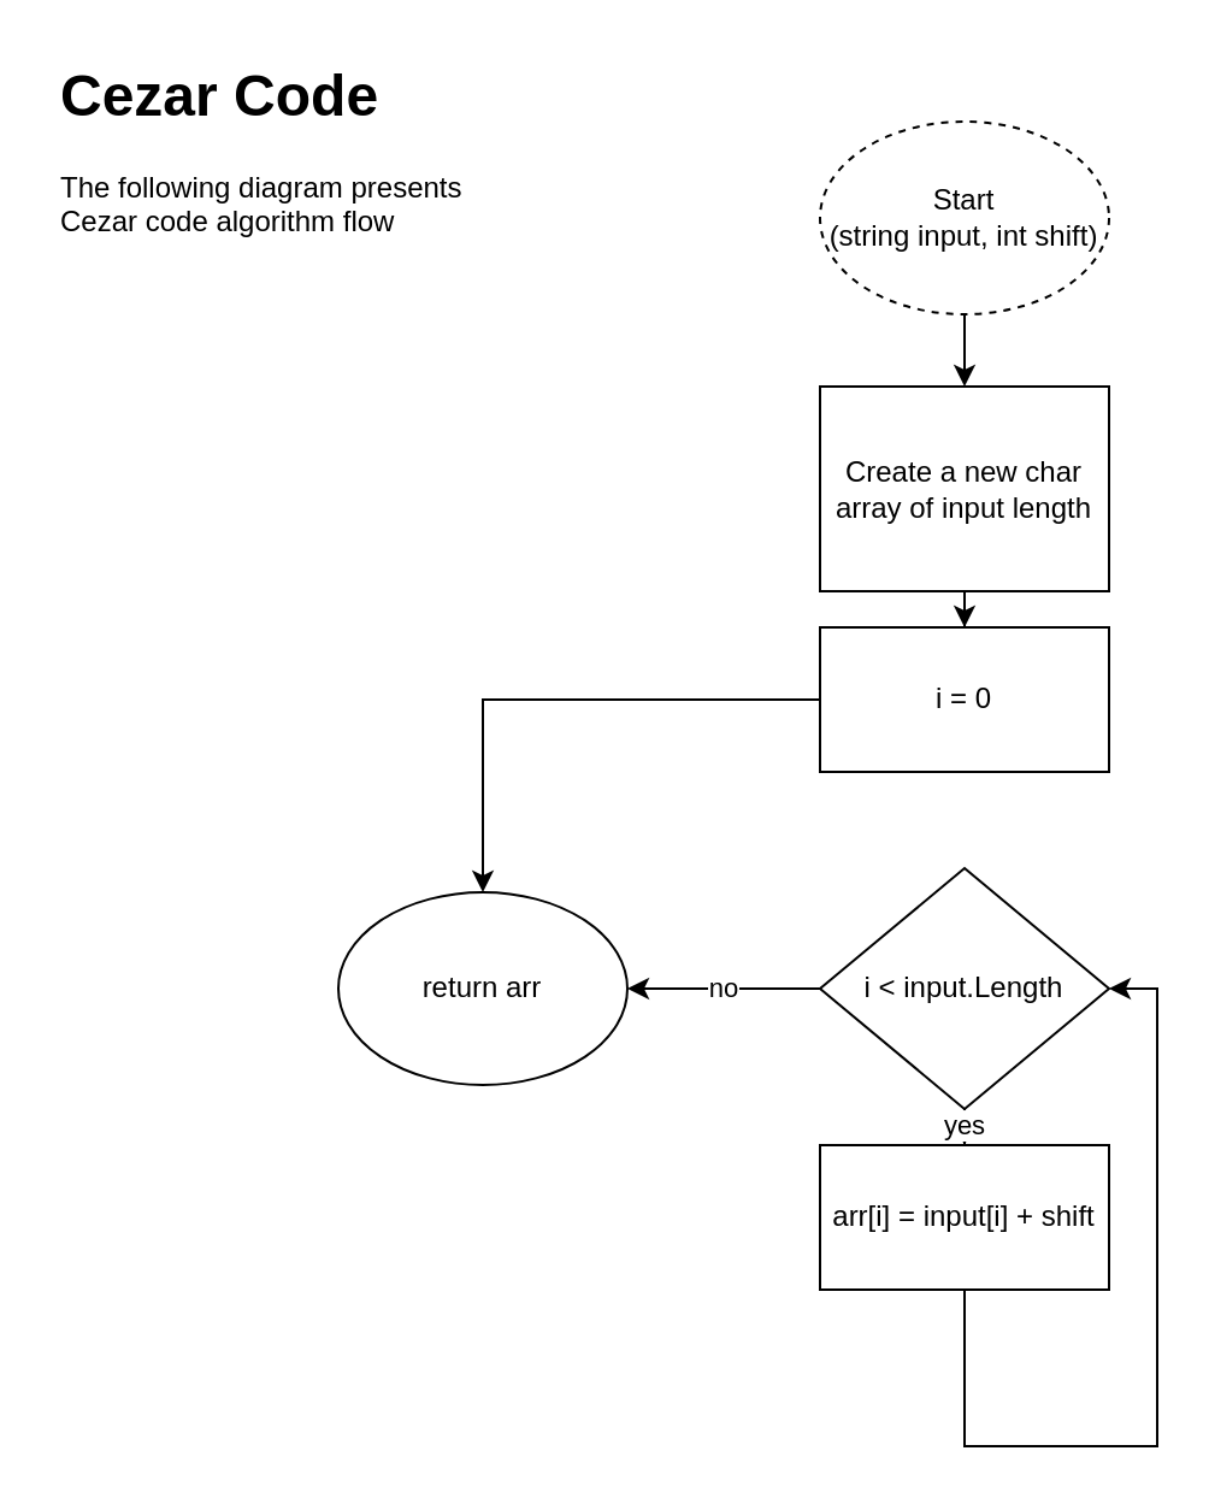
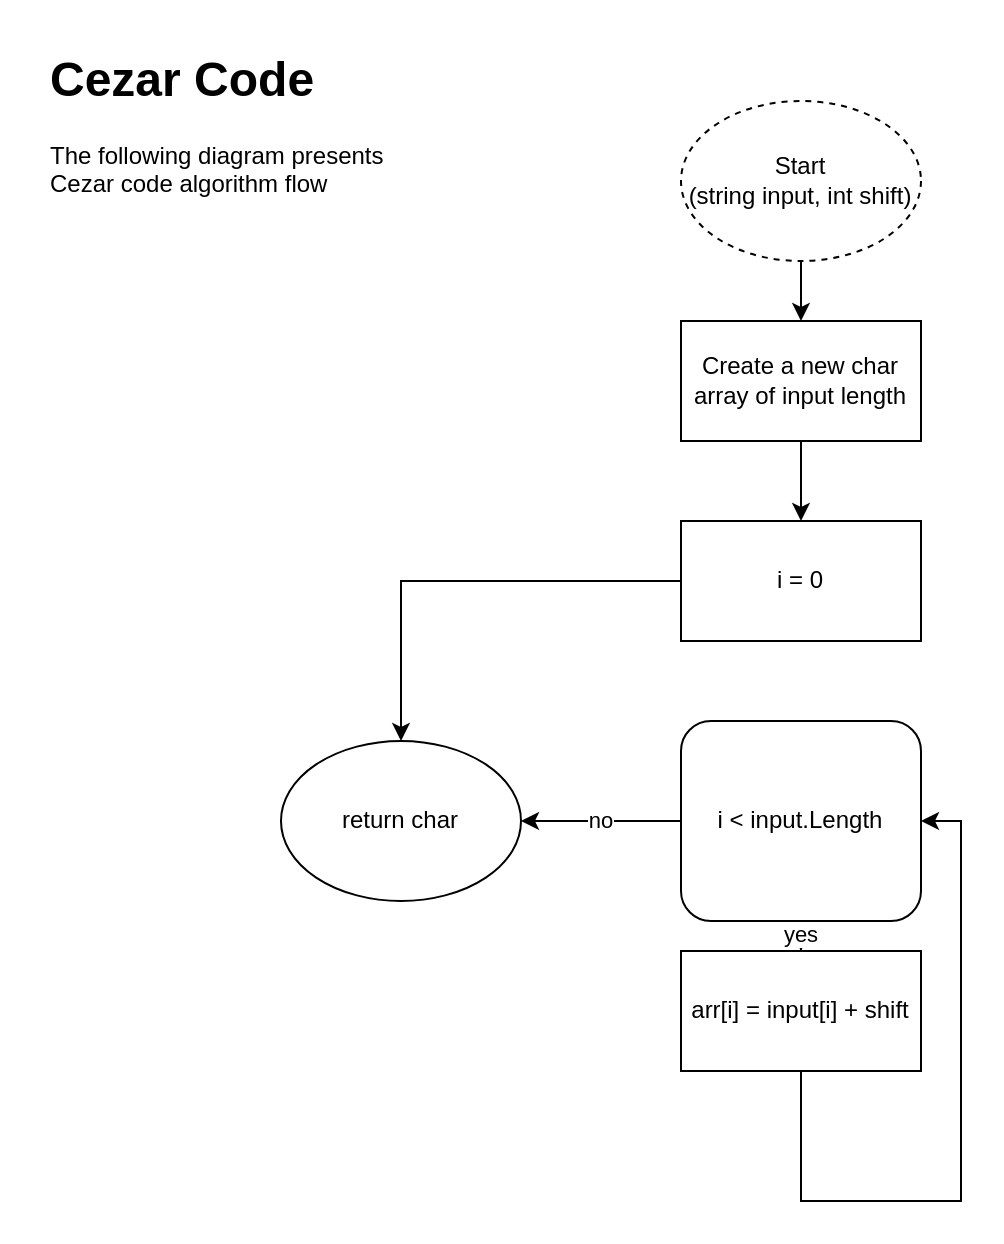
- <mxCell id="6" value="Create a new char array of input length" style="rounded=0;whiteSpace=wrap;html=1;" vertex="1" parent="1"><mxGeometry x="340" y="160" width="120" height="85" as="geometry" /></mxCell>
+ <mxCell id="6" value="Create a new char array of input length" style="rounded=0;whiteSpace=wrap;html=1;" vertex="1" parent="1"><mxGeometry x="340" y="160" width="120" height="60" as="geometry" /></mxCell>
- <mxCell id="14" value="return arr" style="ellipse;whiteSpace=wrap;html=1;" vertex="1" parent="1"><mxGeometry x="140" y="370" width="120" height="80" as="geometry" /></mxCell>
+ <mxCell id="14" value="return char" style="ellipse;whiteSpace=wrap;html=1;" vertex="1" parent="1"><mxGeometry x="140" y="370" width="120" height="80" as="geometry" /></mxCell>
- <mxCell id="11" value="i &amp;lt; input.Length" style="rhombus;whiteSpace=wrap;html=1;" vertex="1" parent="1"><mxGeometry x="340" y="360" width="120" height="100" as="geometry" /></mxCell>
+ <mxCell id="11" value="i &amp;lt; input.Length" style="whiteSpace=wrap;html=1;rounded=1;" vertex="1" parent="1"><mxGeometry x="340" y="360" width="120" height="100" as="geometry" /></mxCell>
